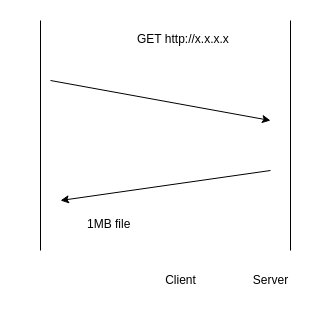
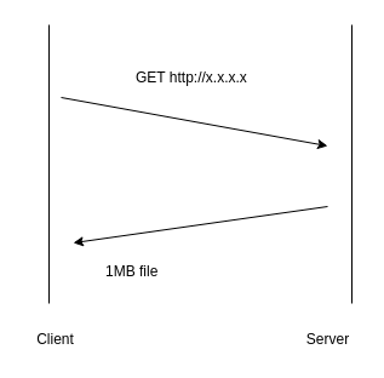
- <mxCell id="8" value="GET http://x.x.x.x" style="text;whiteSpace=wrap;html=1;" vertex="1" parent="1"><mxGeometry x="135" y="25" width="130" height="30" as="geometry" /></mxCell>
+ <mxCell id="8" value="GET http://x.x.x.x" style="text;whiteSpace=wrap;html=1;" vertex="1" parent="1"><mxGeometry x="110" y="50" width="130" height="30" as="geometry" /></mxCell>
- <mxCell id="6" value="Client" style="text;html=1;resizable=0;autosize=1;align=center;verticalAlign=middle;points=[];fillColor=none;strokeColor=none;rounded=0;" vertex="1" parent="1"><mxGeometry x="155" y="270" width="50" height="20" as="geometry" /></mxCell>
+ <mxCell id="6" value="Client" style="text;html=1;resizable=0;autosize=1;align=center;verticalAlign=middle;points=[];fillColor=none;strokeColor=none;rounded=0;" vertex="1" parent="1"><mxGeometry x="20" y="270" width="50" height="20" as="geometry" /></mxCell>
